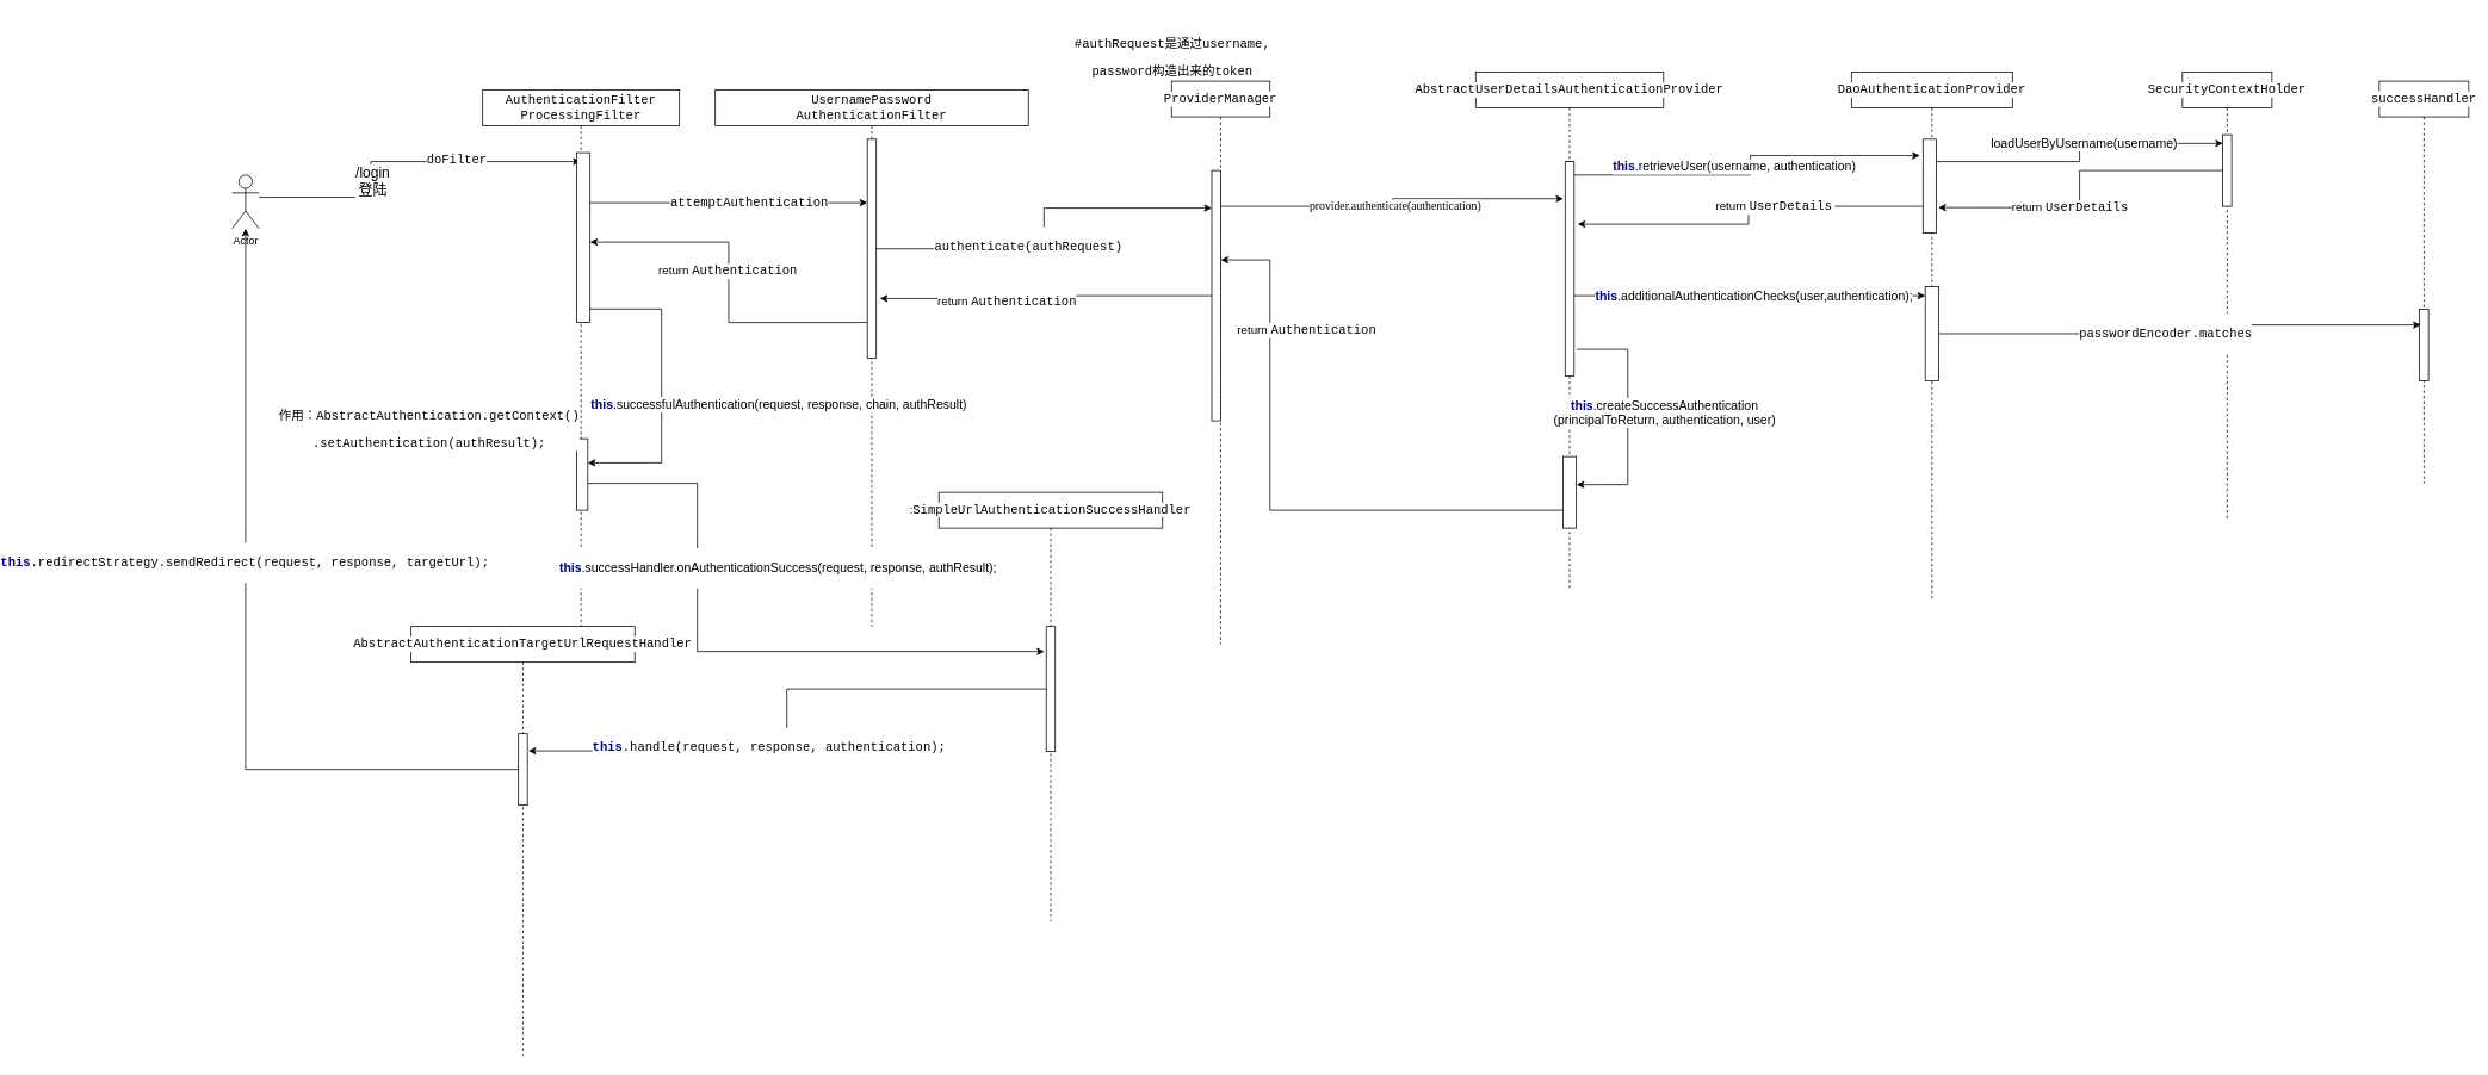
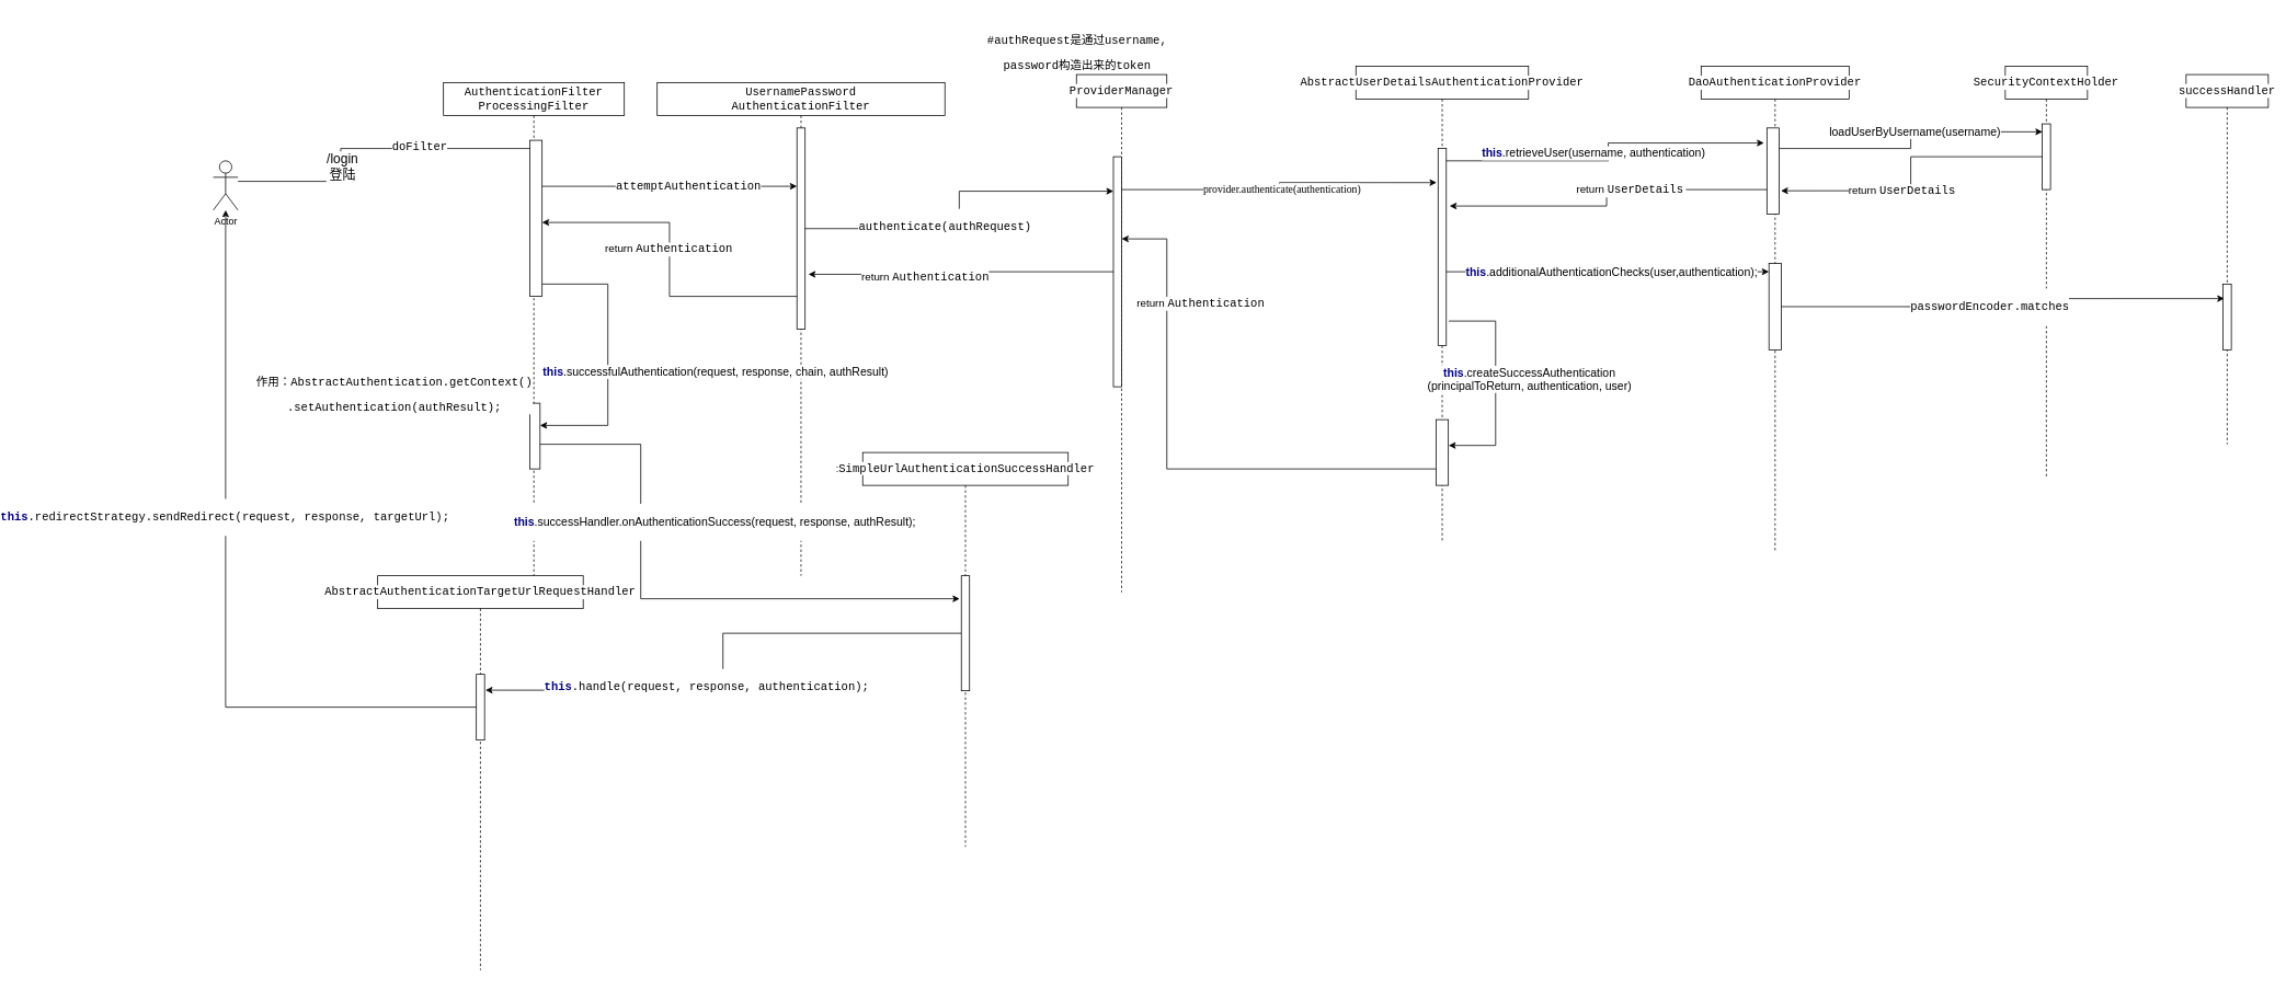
- <mxCell id="2" style="edgeStyle=orthogonalEdgeStyle;rounded=0;orthogonalLoop=1;jettySize=auto;html=1;" parent="1" source="5" target="8" edge="1"><mxGeometry relative="1" as="geometry"><Array as="points"><mxPoint x="175" y="220" /><mxPoint x="175" y="180" /></Array></mxGeometry></mxCell>
+ <mxCell id="2" style="edgeStyle=orthogonalEdgeStyle;rounded=0;orthogonalLoop=1;jettySize=auto;html=1;endArrow=none;" parent="1" source="5" target="8" edge="1"><mxGeometry relative="1" as="geometry"><Array as="points"><mxPoint x="175" y="220" /><mxPoint x="175" y="180" /></Array></mxGeometry></mxCell>
